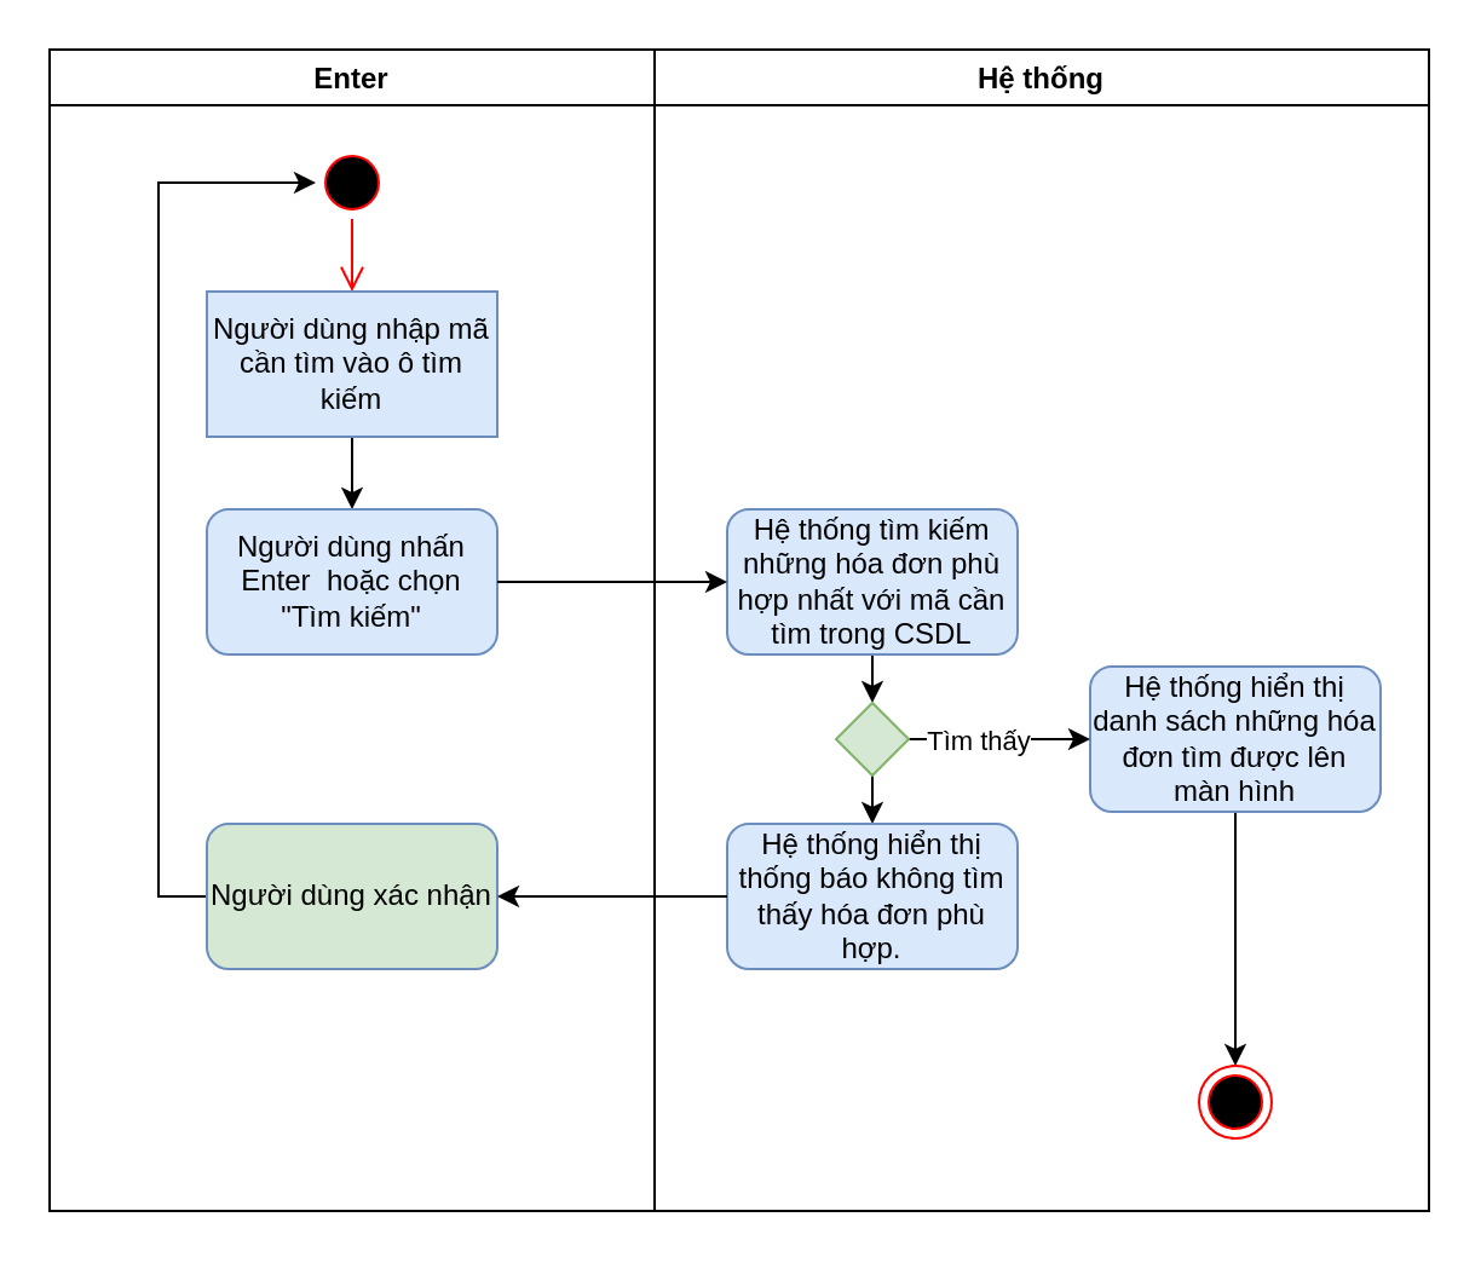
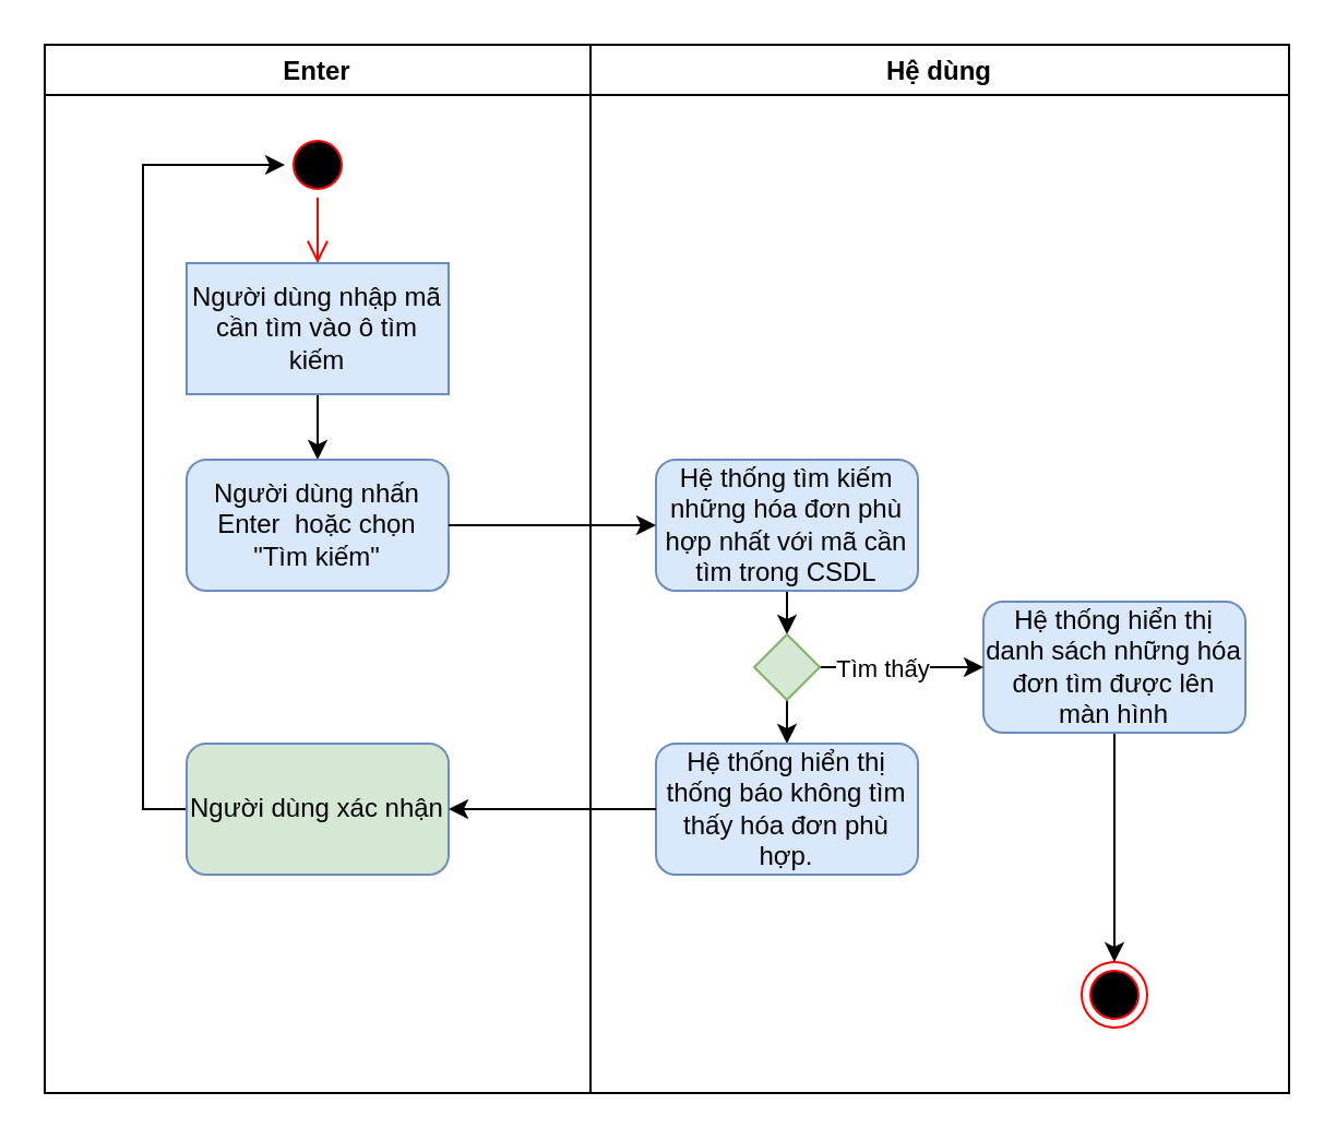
- <mxCell id="10" value="Hệ thống" style="swimlane;" vertex="1" parent="1"><mxGeometry x="270" y="20" width="320" height="480" as="geometry" /></mxCell>
+ <mxCell id="10" value="Hệ dùng" style="swimlane;" vertex="1" parent="1"><mxGeometry x="270" y="20" width="320" height="480" as="geometry" /></mxCell>
